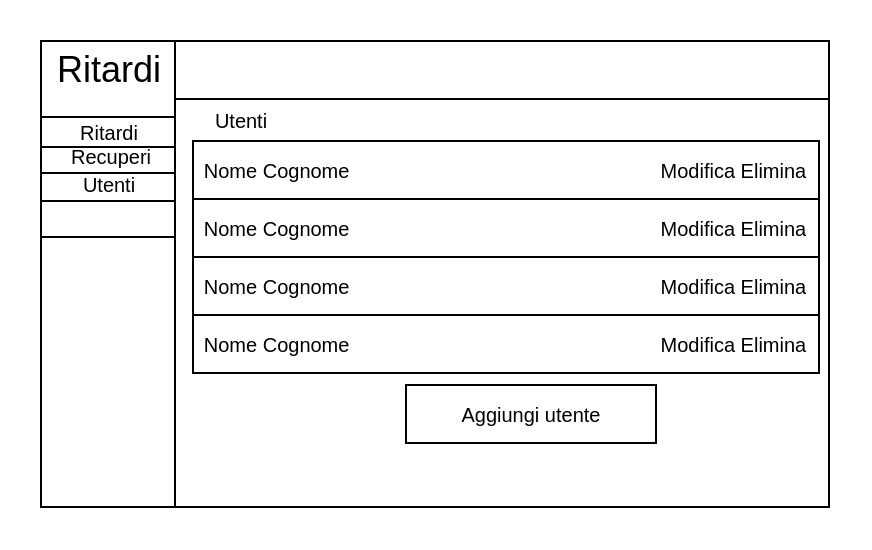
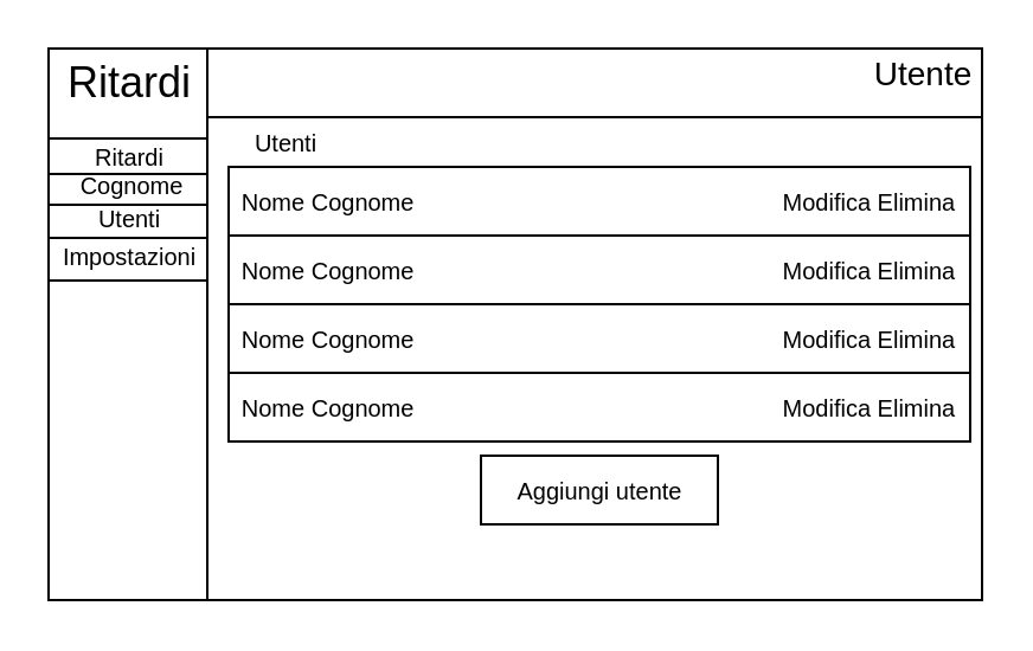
+ <mxCell id="7" value="Utente" style="text;html=1;align=center;verticalAlign=middle;resizable=0;points=[];autosize=1;fontSize=14;" vertex="1" parent="1"><mxGeometry x="363" y="20" width="51" height="21" as="geometry" /></mxCell>
- <mxCell id="11" value="Recuperi" style="text;html=1;align=center;verticalAlign=middle;resizable=0;points=[];autosize=1;fontSize=10;" vertex="1" parent="1"><mxGeometry x="29.5" y="70" width="50" height="16" as="geometry" /></mxCell>
+ <mxCell id="11" value="Cognome" style="text;html=1;align=center;verticalAlign=middle;resizable=0;points=[];autosize=1;fontSize=10;" vertex="1" parent="1"><mxGeometry x="29.5" y="70" width="50" height="16" as="geometry" /></mxCell>
+ <mxCell id="15" value="Impostazioni" style="text;html=1;align=center;verticalAlign=middle;resizable=0;points=[];autosize=1;fontSize=10;" vertex="1" parent="1"><mxGeometry x="21" y="100" width="66" height="16" as="geometry" /></mxCell>
- <mxCell id="22" value="Aggiungi utente" style="rounded=0;whiteSpace=wrap;html=1;fontSize=10;" vertex="1" parent="1"><mxGeometry x="202.5" y="192" width="125" height="29" as="geometry" /></mxCell>
+ <mxCell id="22" value="Aggiungi utente" style="rounded=0;whiteSpace=wrap;html=1;fontSize=10;" vertex="1" parent="1"><mxGeometry x="202.5" y="192" width="100" height="29" as="geometry" /></mxCell>
